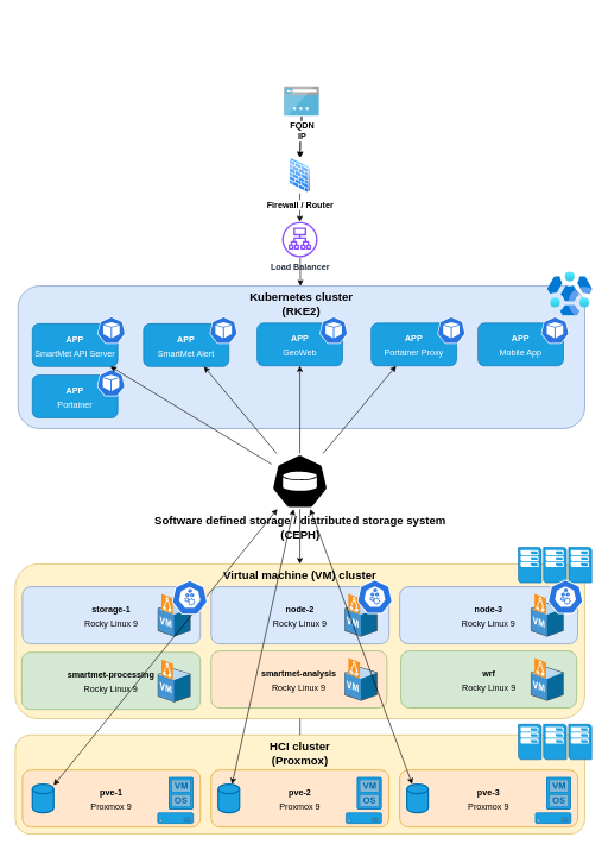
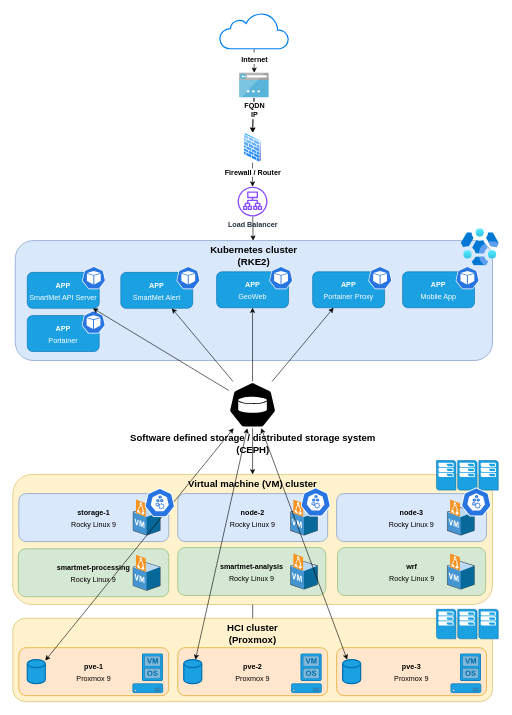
+ <mxCell id="16" value="&lt;div&gt;&lt;b&gt;&lt;font style=&quot;font-size: 12px;&quot;&gt;Internet&lt;/font&gt;&lt;/b&gt;&lt;/div&gt;" style="html=1;verticalLabelPosition=bottom;align=center;labelBackgroundColor=#ffffff;verticalAlign=top;strokeWidth=2;strokeColor=#0080F0;shadow=0;dashed=0;shape=mxgraph.ios7.icons.cloud;fontSize=16;" parent="1" vertex="1"><mxGeometry x="366" y="20" width="115" height="60" as="geometry" /></mxCell>
+ <mxCell id="3" value="" style="endArrow=classic;html=1;rounded=0;" edge="1" parent="1" source="16" target="37"><mxGeometry width="50" height="50" relative="1" as="geometry"><mxPoint x="591" y="120" as="sourcePoint" /><mxPoint x="423.5" y="190" as="targetPoint" /></mxGeometry></mxCell>
- <mxCell id="9" value="&lt;div&gt;&lt;b&gt;&lt;font style=&quot;font-size: 12px;&quot;&gt;smartmet-analysis&lt;/font&gt;&lt;/b&gt;&lt;/div&gt;&lt;font style=&quot;font-size: 12px;&quot;&gt;Rocky Linux 9&lt;/font&gt;" style="rounded=1;whiteSpace=wrap;html=1;fontSize=16;fillColor=#ffe6cc;strokeColor=#82b366;" parent="1" vertex="1"><mxGeometry x="296" y="912" width="247" height="80" as="geometry" /></mxCell>
+ <mxCell id="9" value="&lt;div&gt;&lt;b&gt;&lt;font style=&quot;font-size: 12px;&quot;&gt;smartmet-analysis&lt;/font&gt;&lt;/b&gt;&lt;/div&gt;&lt;font style=&quot;font-size: 12px;&quot;&gt;Rocky Linux 9&lt;/font&gt;" style="rounded=1;whiteSpace=wrap;html=1;fontSize=16;fillColor=#d5e8d4;strokeColor=#82b366;" parent="1" vertex="1"><mxGeometry x="296" y="912" width="247" height="80" as="geometry" /></mxCell>
